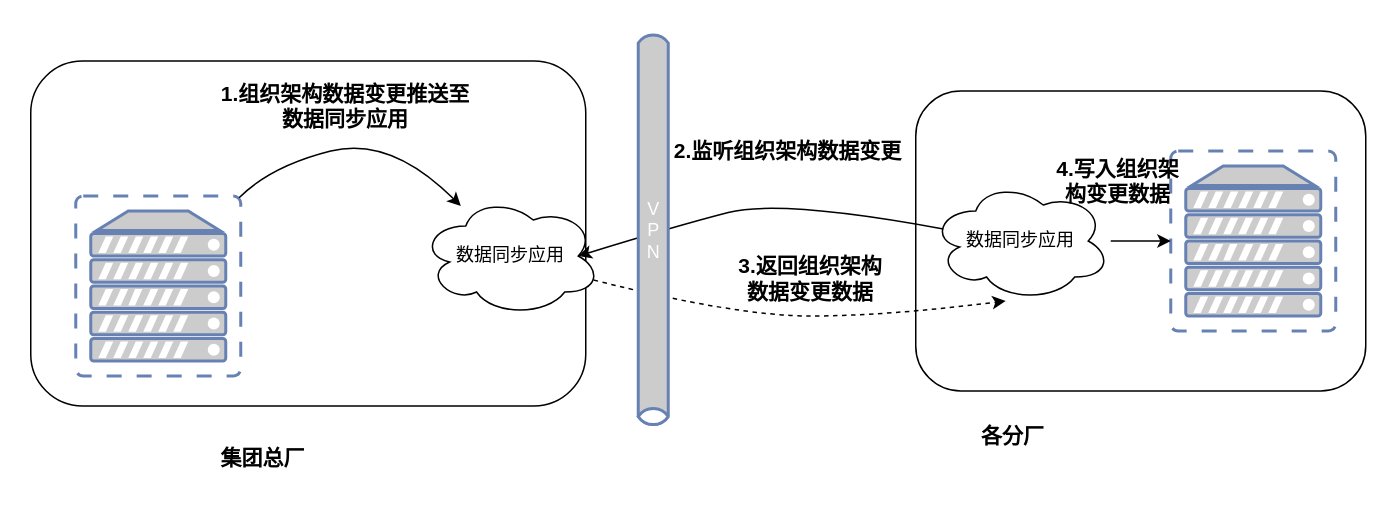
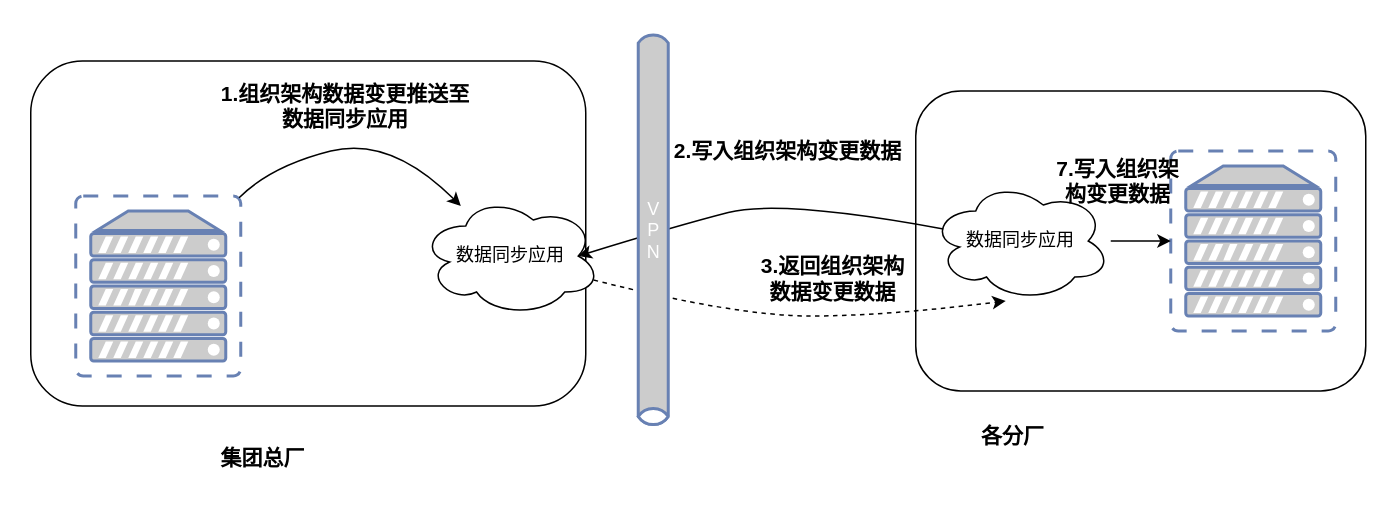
- <mxCell id="13" value="&lt;b&gt;&lt;font style=&quot;font-size: 14px&quot;&gt;2.监听组织架构数据变更&lt;/font&gt;&lt;/b&gt;" style="text;html=1;strokeColor=none;fillColor=none;align=center;verticalAlign=middle;whiteSpace=wrap;rounded=0;" parent="1" vertex="1"><mxGeometry x="440" y="90" width="170" height="20" as="geometry" /></mxCell>
+ <mxCell id="13" value="&lt;b&gt;&lt;font style=&quot;font-size: 14px&quot;&gt;2.写入组织架构变更数据&lt;/font&gt;&lt;/b&gt;" style="text;html=1;strokeColor=none;fillColor=none;align=center;verticalAlign=middle;whiteSpace=wrap;rounded=0;" parent="1" vertex="1"><mxGeometry x="440" y="90" width="170" height="20" as="geometry" /></mxCell>
- <mxCell id="15" value="&lt;b&gt;&lt;font style=&quot;font-size: 14px&quot;&gt;4.写入组织架构变更数据&lt;/font&gt;&lt;/b&gt;" style="text;html=1;strokeColor=none;fillColor=none;align=center;verticalAlign=middle;whiteSpace=wrap;rounded=0;" parent="1" vertex="1"><mxGeometry x="700" y="110" width="90" height="20" as="geometry" /></mxCell>
+ <mxCell id="15" value="&lt;b&gt;&lt;font style=&quot;font-size: 14px&quot;&gt;7.写入组织架构变更数据&lt;/font&gt;&lt;/b&gt;" style="text;html=1;strokeColor=none;fillColor=none;align=center;verticalAlign=middle;whiteSpace=wrap;rounded=0;" parent="1" vertex="1"><mxGeometry x="700" y="110" width="90" height="20" as="geometry" /></mxCell>
- <mxCell id="14" value="&lt;b&gt;&lt;font style=&quot;font-size: 14px&quot;&gt;3.返回组织架构数据变更数据&lt;/font&gt;&lt;/b&gt;" style="text;html=1;strokeColor=none;fillColor=none;align=center;verticalAlign=middle;whiteSpace=wrap;rounded=0;" parent="1" vertex="1"><mxGeometry x="485" y="160" width="110" height="50" as="geometry" /></mxCell>
+ <mxCell id="14" value="&lt;b&gt;&lt;font style=&quot;font-size: 14px&quot;&gt;3.返回组织架构数据变更数据&lt;/font&gt;&lt;/b&gt;" style="text;html=1;strokeColor=none;fillColor=none;align=center;verticalAlign=middle;whiteSpace=wrap;rounded=0;" parent="1" vertex="1"><mxGeometry x="500" y="160" width="110" height="50" as="geometry" /></mxCell>
